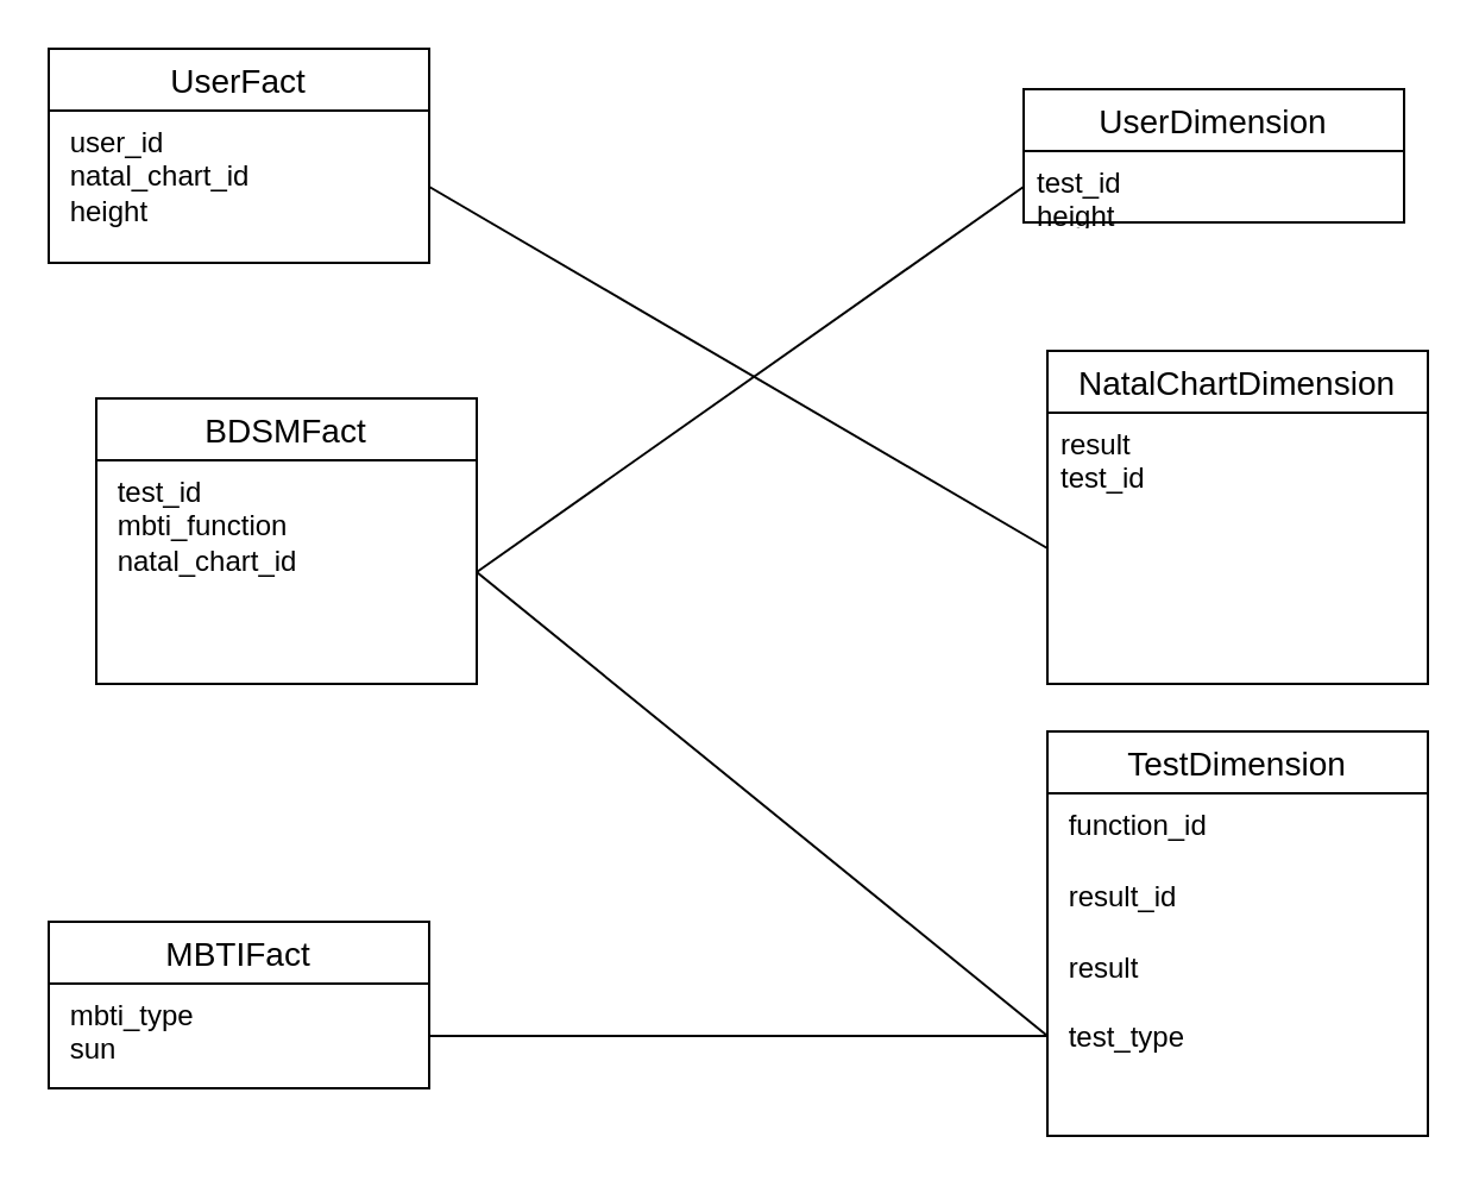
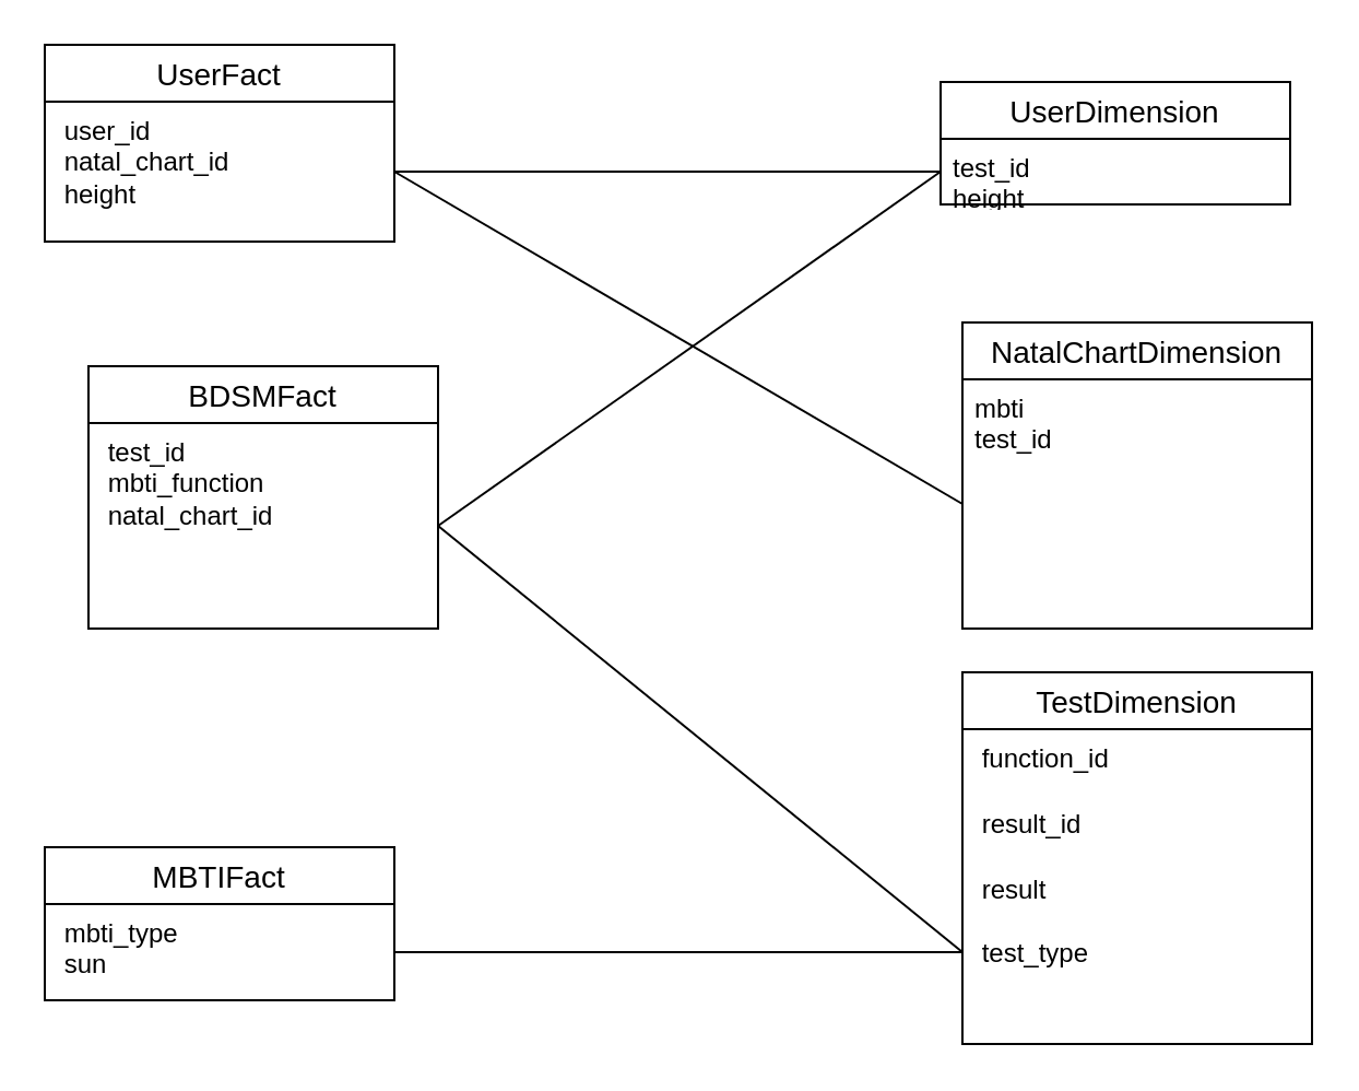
+ <mxCell id="16" value="" style="endArrow=none;html=1;rounded=0;entryX=0;entryY=0.5;entryDx=0;entryDy=0;exitX=1;exitY=0.5;exitDx=0;exitDy=0;" edge="1" parent="1" source="3" target="15"><mxGeometry width="50" height="50" relative="1" as="geometry"><mxPoint x="160" y="-223" as="sourcePoint" /><mxPoint x="210" y="-273" as="targetPoint" /></mxGeometry></mxCell>
- <mxCell id="9" value="result&lt;br&gt;test_id" style="text;strokeColor=none;fillColor=none;spacingLeft=4;spacingRight=4;overflow=hidden;rotatable=0;points=[[0,0.5],[1,0.5]];portConstraint=eastwest;fontSize=12;whiteSpace=wrap;html=1;" vertex="1" parent="8"><mxGeometry y="26" width="160" height="114" as="geometry" /></mxCell>
+ <mxCell id="9" value="mbti&lt;br&gt;test_id" style="text;strokeColor=none;fillColor=none;spacingLeft=4;spacingRight=4;overflow=hidden;rotatable=0;points=[[0,0.5],[1,0.5]];portConstraint=eastwest;fontSize=12;whiteSpace=wrap;html=1;" vertex="1" parent="8"><mxGeometry y="26" width="160" height="114" as="geometry" /></mxCell>
